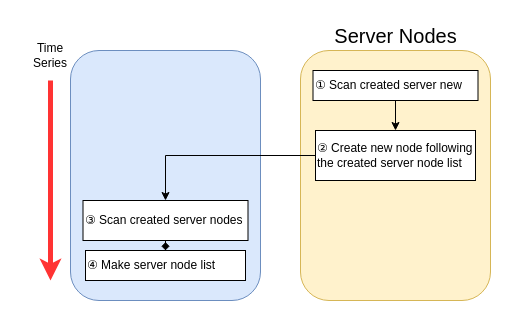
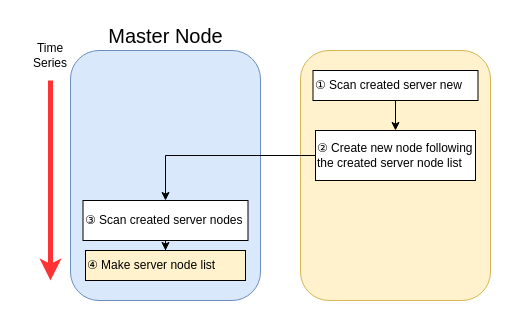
+ <mxCell id="4" value="&lt;font style=&quot;font-size: 20px;&quot;&gt;Master Node&lt;/font&gt;" style="text;html=1;strokeColor=none;fillColor=none;align=center;verticalAlign=middle;whiteSpace=wrap;rounded=0;" parent="1" vertex="1"><mxGeometry x="102.5" width="125" height="30" as="geometry" y="20" /></mxCell>
- <mxCell id="5" value="&lt;font style=&quot;font-size: 20px;&quot;&gt;Server Nodes&lt;/font&gt;" style="text;html=1;strokeColor=none;fillColor=none;align=center;verticalAlign=middle;whiteSpace=wrap;rounded=0;" parent="1" vertex="1"><mxGeometry x="332.5" width="125" height="30" as="geometry" y="20" /></mxCell>
- <mxCell id="8" value="" style="edgeStyle=orthogonalEdgeStyle;rounded=0;orthogonalLoop=1;jettySize=auto;html=1;endArrow=diamond;" parent="1" source="9" target="12" edge="1"><mxGeometry relative="1" as="geometry" /></mxCell>
+ <mxCell id="8" value="" style="edgeStyle=orthogonalEdgeStyle;rounded=0;orthogonalLoop=1;jettySize=auto;html=1;" parent="1" source="9" target="12" edge="1"><mxGeometry relative="1" as="geometry" /></mxCell>
- <mxCell id="12" value="&lt;font style=&quot;font-size: 12px;&quot;&gt;④ Make server node list&lt;/font&gt;" style="rounded=0;whiteSpace=wrap;html=1;align=left;" parent="1" vertex="1"><mxGeometry x="85" y="250" width="160" height="30" as="geometry" /></mxCell>
+ <mxCell id="12" value="&lt;font style=&quot;font-size: 12px;&quot;&gt;④ Make server node list&lt;/font&gt;" style="rounded=0;whiteSpace=wrap;html=1;align=left;fillColor=#fff2cc;" parent="1" vertex="1"><mxGeometry x="85" y="250" width="160" height="30" as="geometry" /></mxCell>
